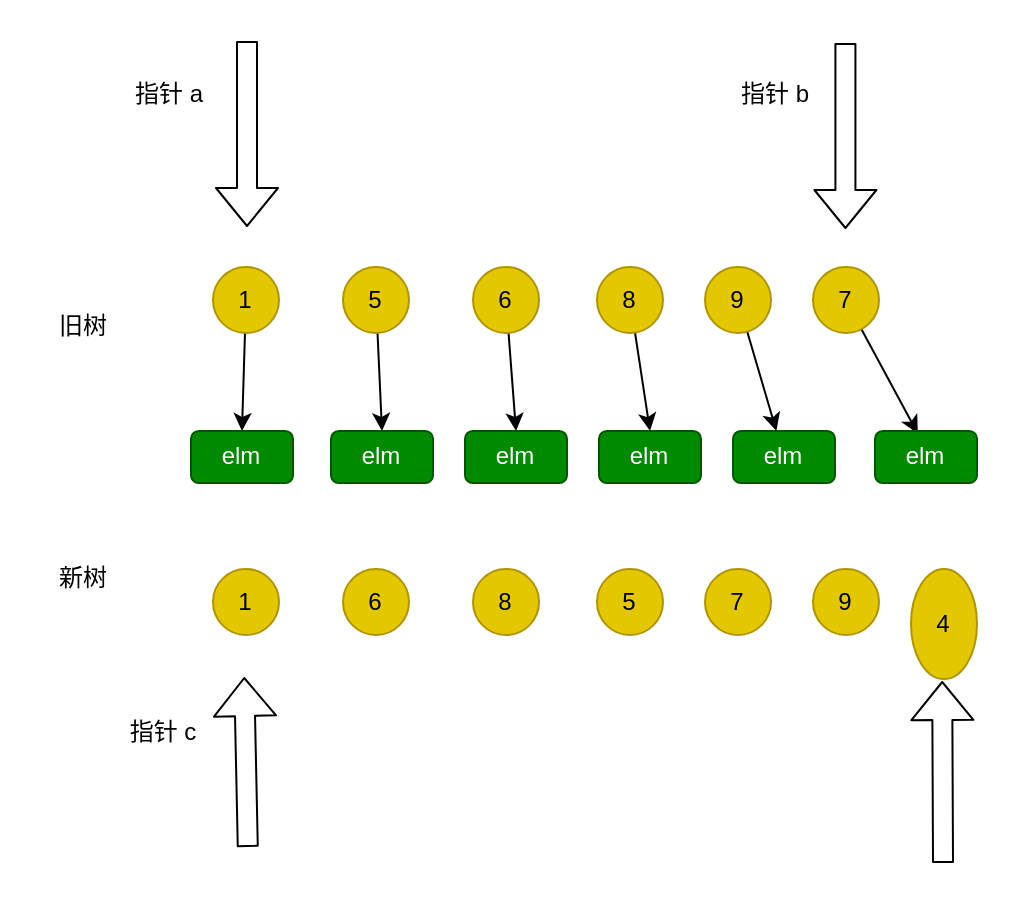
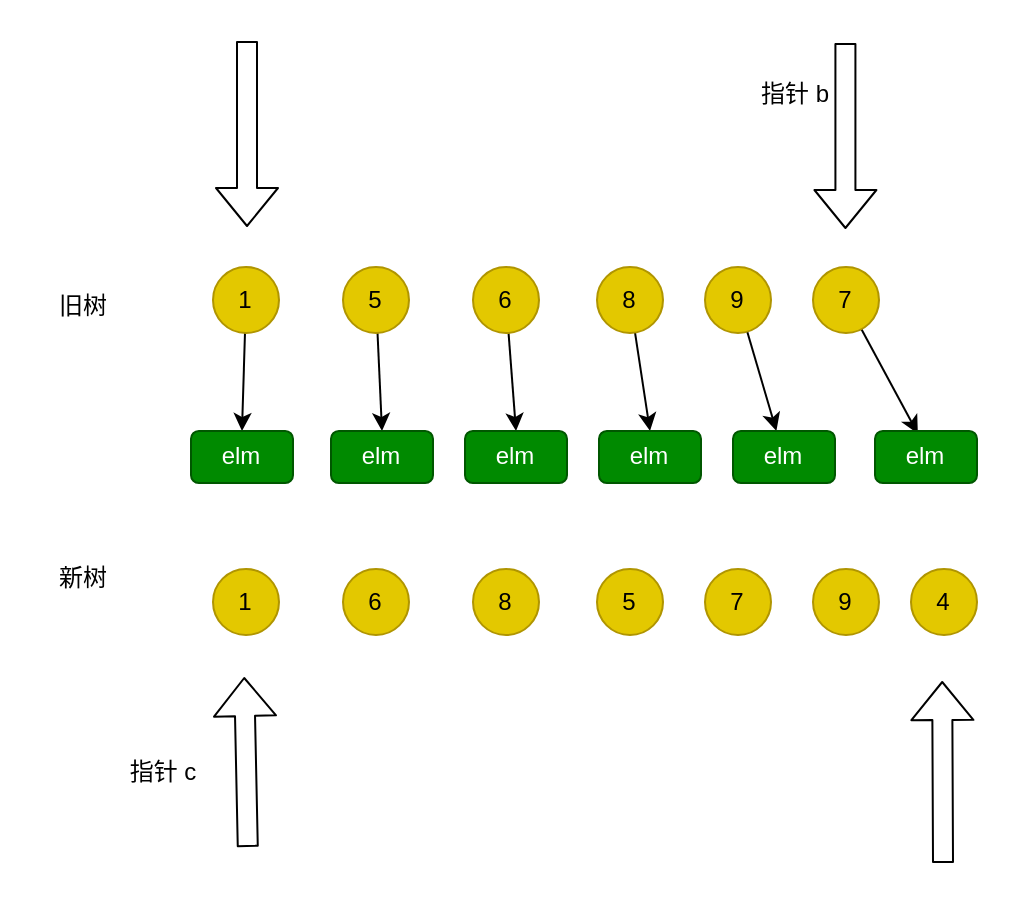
- <mxCell id="33" value="指针 a" style="text;html=1;align=center;verticalAlign=middle;resizable=0;points=[];autosize=1;strokeColor=none;fillColor=none;rounded=1;" vertex="1" parent="1"><mxGeometry x="58" y="34" width="52" height="26" as="geometry" /></mxCell>
- <mxCell id="34" value="指针 b" style="text;html=1;align=center;verticalAlign=middle;resizable=0;points=[];autosize=1;strokeColor=none;fillColor=none;rounded=1;" vertex="1" parent="1"><mxGeometry x="361" y="34" width="52" height="26" as="geometry" /></mxCell>
+ <mxCell id="34" value="指针 b" style="text;html=1;align=center;verticalAlign=middle;resizable=0;points=[];autosize=1;strokeColor=none;fillColor=none;rounded=1;" vertex="1" parent="1"><mxGeometry x="371" y="34" width="52" height="26" as="geometry" /></mxCell>
- <mxCell id="4" value="旧树" style="text;html=1;align=center;verticalAlign=middle;resizable=0;points=[];autosize=1;strokeColor=none;fillColor=none;rounded=1;" vertex="1" parent="1"><mxGeometry x="20" y="150" width="42" height="26" as="geometry" /></mxCell>
+ <mxCell id="4" value="旧树" style="text;html=1;align=center;verticalAlign=middle;resizable=0;points=[];autosize=1;strokeColor=none;fillColor=none;rounded=1;" vertex="1" parent="1"><mxGeometry x="20" y="140" width="42" height="26" as="geometry" /></mxCell>
- <mxCell id="28" value="4" style="ellipse;whiteSpace=wrap;html=1;aspect=fixed;fillColor=#e3c800;fontColor=#000000;strokeColor=#B09500;rounded=1;" vertex="1" parent="1"><mxGeometry x="455" y="284" width="33" height="55" as="geometry" /></mxCell>
+ <mxCell id="28" value="4" style="ellipse;whiteSpace=wrap;html=1;aspect=fixed;fillColor=#e3c800;fontColor=#000000;strokeColor=#B09500;rounded=1;" vertex="1" parent="1"><mxGeometry x="455" y="284" width="33" height="33" as="geometry" /></mxCell>
- <mxCell id="35" value="指针 c" style="text;html=1;align=center;verticalAlign=middle;resizable=0;points=[];autosize=1;strokeColor=none;fillColor=none;rounded=1;" vertex="1" parent="1"><mxGeometry x="55" y="353" width="51" height="26" as="geometry" /></mxCell>
+ <mxCell id="35" value="指针 c" style="text;html=1;align=center;verticalAlign=middle;resizable=0;points=[];autosize=1;strokeColor=none;fillColor=none;rounded=1;" vertex="1" parent="1"><mxGeometry x="55" y="373" width="51" height="26" as="geometry" /></mxCell>
